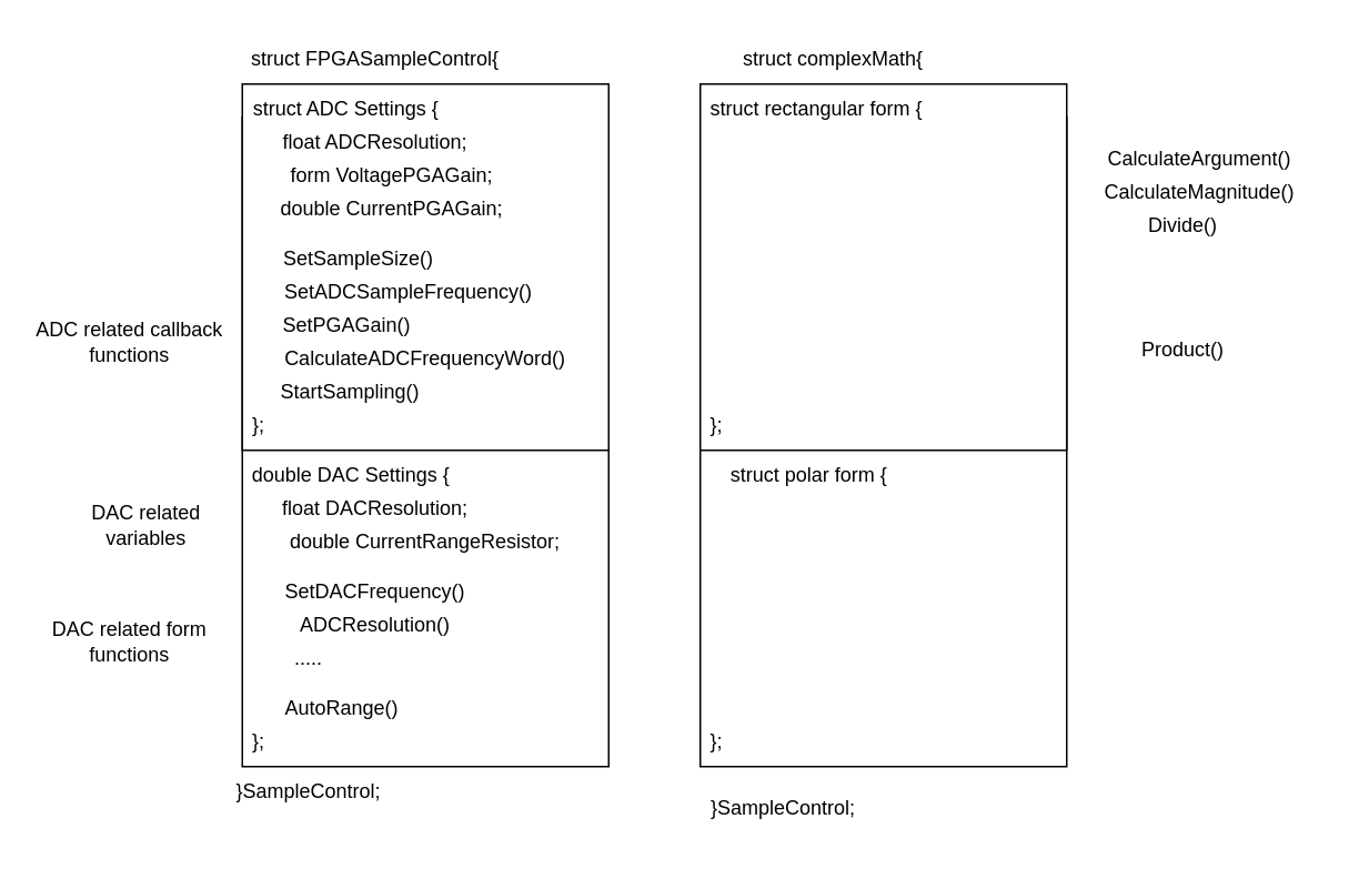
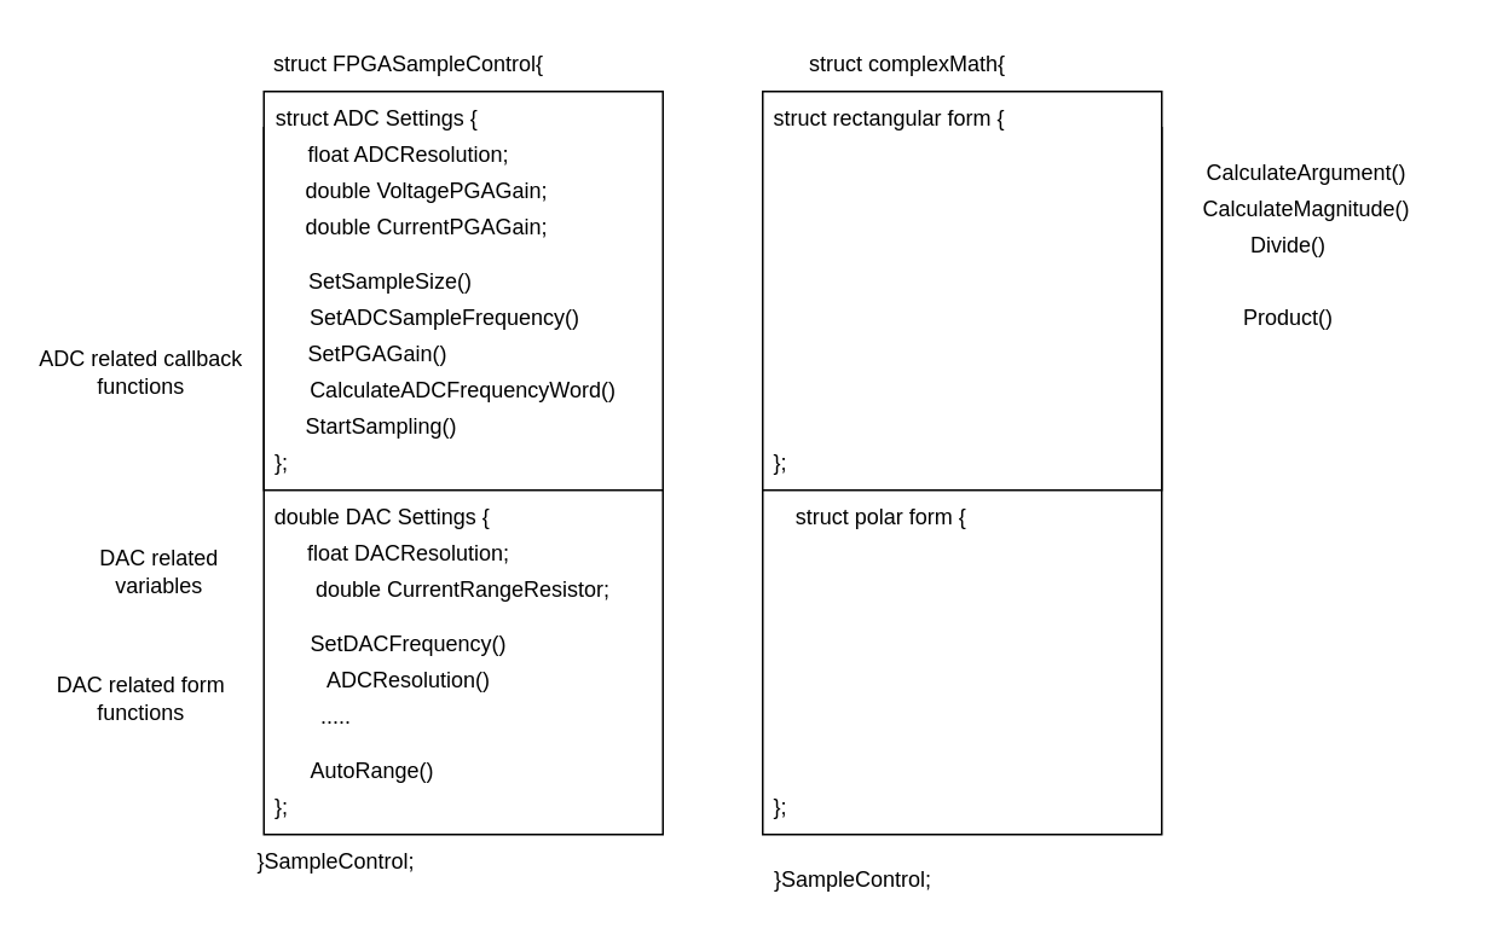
- <mxCell id="14" value="form VoltagePGAGain;" style="text;html=1;align=center;verticalAlign=middle;whiteSpace=wrap;rounded=0;" vertex="1" parent="1"><mxGeometry x="165" y="90" width="140" height="30" as="geometry" /></mxCell>
+ <mxCell id="14" value="double VoltagePGAGain;" style="text;html=1;align=center;verticalAlign=middle;whiteSpace=wrap;rounded=0;" vertex="1" parent="1"><mxGeometry x="165" y="90" width="140" height="30" as="geometry" /></mxCell>
- <mxCell id="38" value="Product()" style="text;html=1;align=center;verticalAlign=middle;whiteSpace=wrap;rounded=0;" vertex="1" parent="1"><mxGeometry x="680" y="195" width="60" height="30" as="geometry" /></mxCell>
+ <mxCell id="38" value="Product()" style="text;html=1;align=center;verticalAlign=middle;whiteSpace=wrap;rounded=0;" vertex="1" parent="1"><mxGeometry x="680" y="160" width="60" height="30" as="geometry" /></mxCell>
